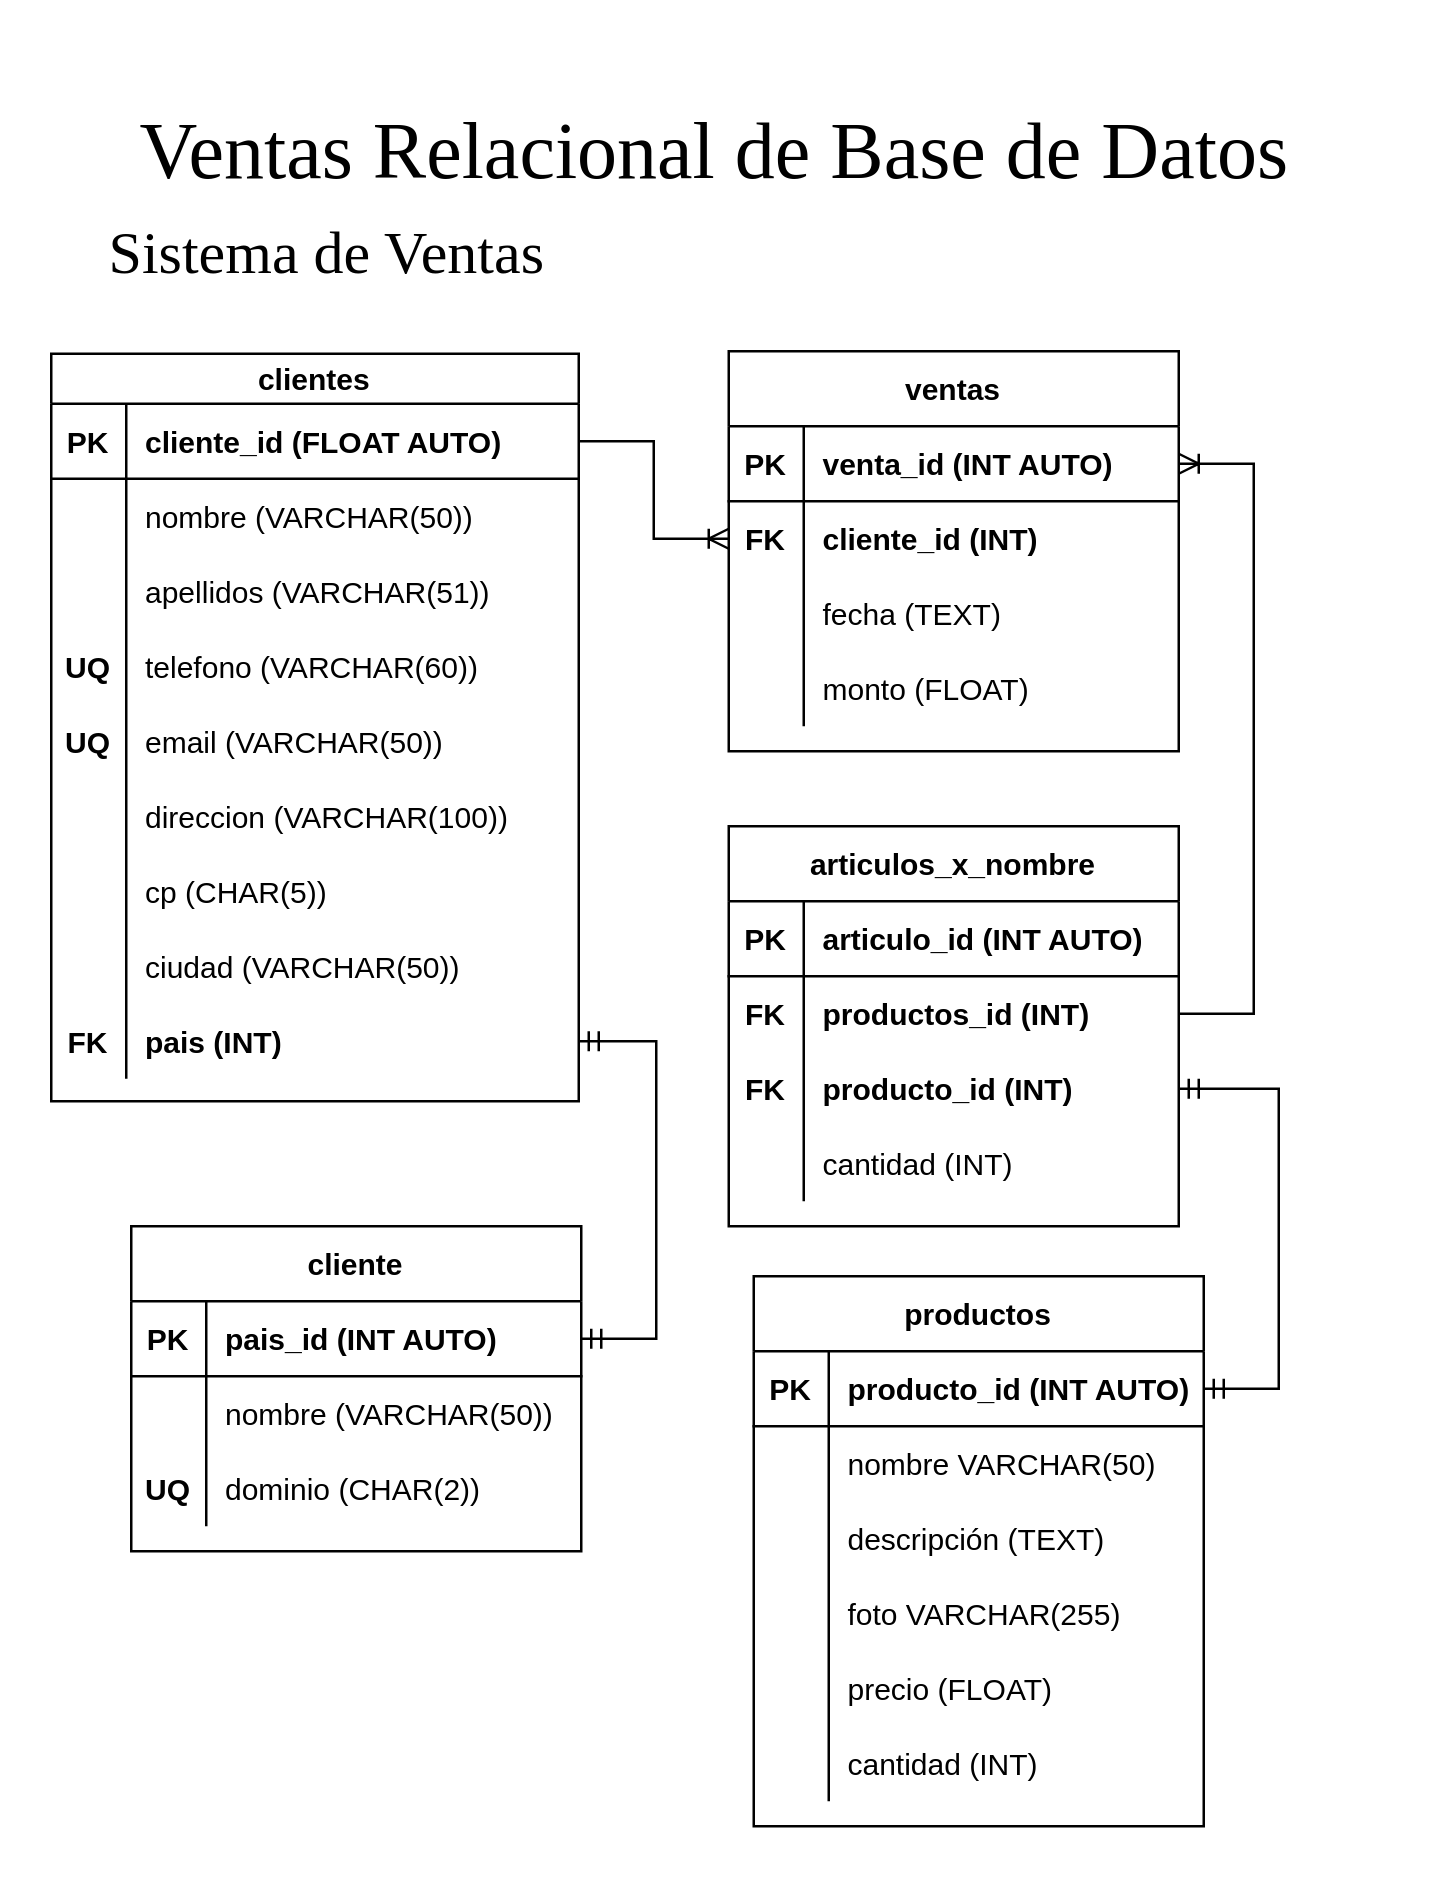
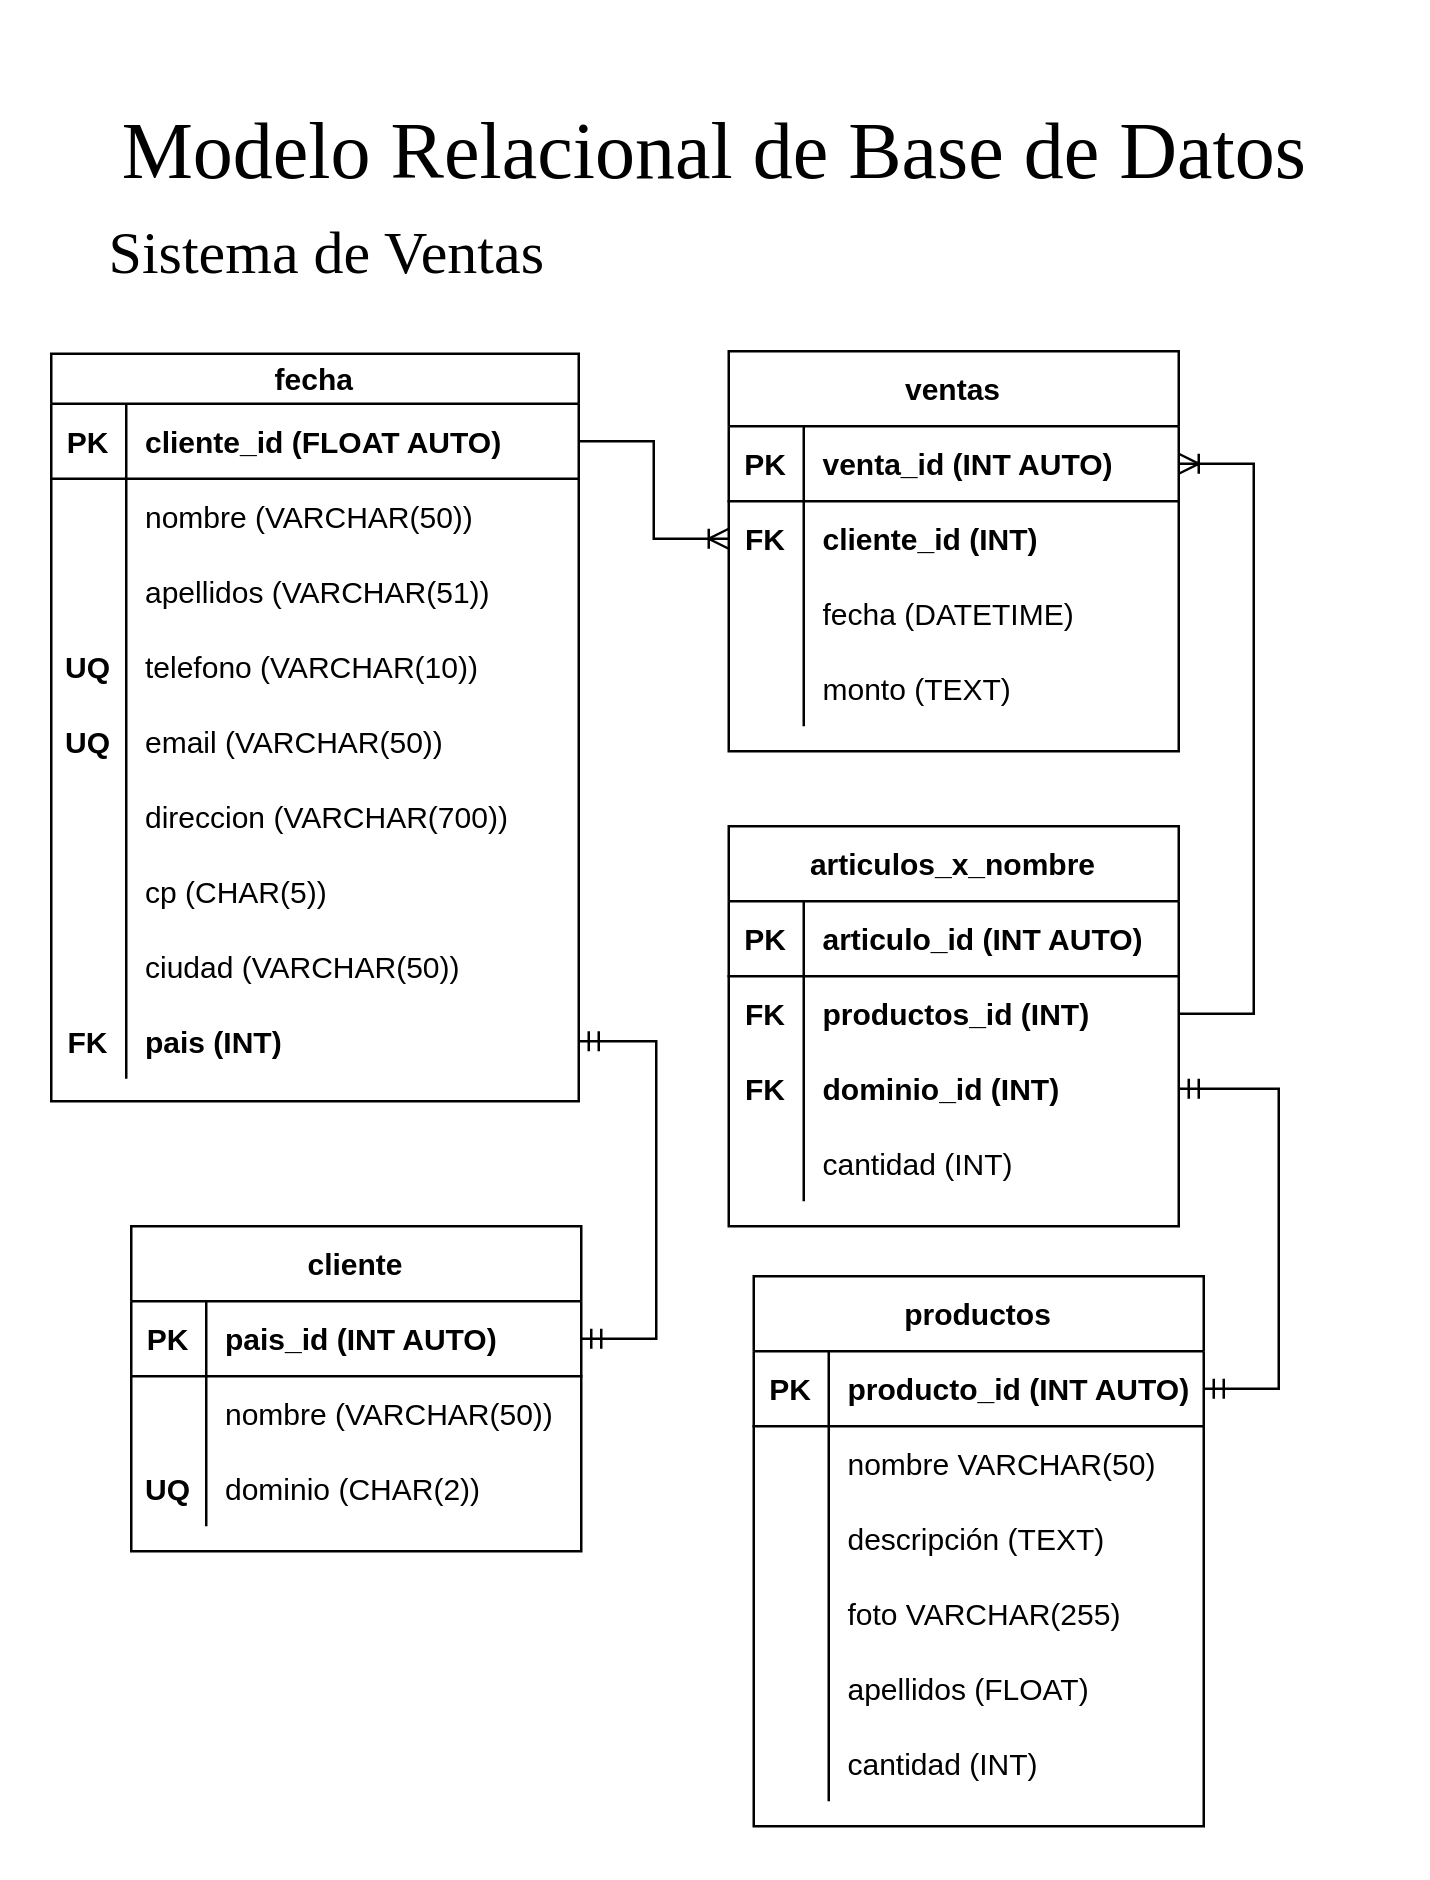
- <mxCell id="89" value="&lt;h1 style=&quot;text-align: left;&quot;&gt;&lt;span style=&quot;font-weight: 400; text-align: center;&quot;&gt;&lt;font style=&quot;font-size: 32px;&quot; face=&quot;Tahoma&quot;&gt;Ventas Relacional de Base de Datos&lt;/font&gt;&lt;/span&gt;&lt;/h1&gt;" style="text;html=1;resizable=0;autosize=1;align=center;verticalAlign=middle;points=[];fillColor=none;strokeColor=none;rounded=0;" parent="1" vertex="1"><mxGeometry x="20" width="530" height="80" as="geometry" y="20" /></mxCell>
+ <mxCell id="89" value="&lt;h1 style=&quot;text-align: left;&quot;&gt;&lt;span style=&quot;font-weight: 400; text-align: center;&quot;&gt;&lt;font style=&quot;font-size: 32px;&quot; face=&quot;Tahoma&quot;&gt;Modelo Relacional de Base de Datos&lt;/font&gt;&lt;/span&gt;&lt;/h1&gt;" style="text;html=1;resizable=0;autosize=1;align=center;verticalAlign=middle;points=[];fillColor=none;strokeColor=none;rounded=0;" parent="1" vertex="1"><mxGeometry x="20" width="530" height="80" as="geometry" y="20" /></mxCell>
- <mxCell id="2" value="clientes" style="shape=table;startSize=20;container=1;collapsible=1;childLayout=tableLayout;fixedRows=1;rowLines=0;fontStyle=1;align=center;resizeLast=1;" parent="1" vertex="1"><mxGeometry x="20" y="141" width="211" height="299" as="geometry"><mxRectangle x="170" y="180" width="70" height="30" as="alternateBounds" /></mxGeometry></mxCell>
+ <mxCell id="2" value="fecha" style="shape=table;startSize=20;container=1;collapsible=1;childLayout=tableLayout;fixedRows=1;rowLines=0;fontStyle=1;align=center;resizeLast=1;" parent="1" vertex="1"><mxGeometry x="20" y="141" width="211" height="299" as="geometry"><mxRectangle x="170" y="180" width="70" height="30" as="alternateBounds" /></mxGeometry></mxCell>
- <mxCell id="58" value="fecha (TEXT)" style="shape=partialRectangle;connectable=0;fillColor=none;top=0;left=0;bottom=0;right=0;align=left;spacingLeft=6;overflow=hidden;" parent="56" vertex="1"><mxGeometry x="30" width="150" height="30" as="geometry"><mxRectangle width="150" height="30" as="alternateBounds" /></mxGeometry></mxCell>
+ <mxCell id="58" value="fecha (DATETIME)" style="shape=partialRectangle;connectable=0;fillColor=none;top=0;left=0;bottom=0;right=0;align=left;spacingLeft=6;overflow=hidden;" parent="56" vertex="1"><mxGeometry x="30" width="150" height="30" as="geometry"><mxRectangle width="150" height="30" as="alternateBounds" /></mxGeometry></mxCell>
- <mxCell id="14" value="telefono (VARCHAR(60))" style="shape=partialRectangle;connectable=0;fillColor=none;top=0;left=0;bottom=0;right=0;align=left;spacingLeft=6;overflow=hidden;" parent="12" vertex="1"><mxGeometry x="30" width="181" height="30" as="geometry"><mxRectangle width="181" height="30" as="alternateBounds" /></mxGeometry></mxCell>
+ <mxCell id="14" value="telefono (VARCHAR(10))" style="shape=partialRectangle;connectable=0;fillColor=none;top=0;left=0;bottom=0;right=0;align=left;spacingLeft=6;overflow=hidden;" parent="12" vertex="1"><mxGeometry x="30" width="181" height="30" as="geometry"><mxRectangle width="181" height="30" as="alternateBounds" /></mxGeometry></mxCell>
- <mxCell id="61" value="monto (FLOAT)" style="shape=partialRectangle;connectable=0;fillColor=none;top=0;left=0;bottom=0;right=0;align=left;spacingLeft=6;overflow=hidden;" parent="59" vertex="1"><mxGeometry x="30" width="150" height="30" as="geometry"><mxRectangle width="150" height="30" as="alternateBounds" /></mxGeometry></mxCell>
+ <mxCell id="61" value="monto (TEXT)" style="shape=partialRectangle;connectable=0;fillColor=none;top=0;left=0;bottom=0;right=0;align=left;spacingLeft=6;overflow=hidden;" parent="59" vertex="1"><mxGeometry x="30" width="150" height="30" as="geometry"><mxRectangle width="150" height="30" as="alternateBounds" /></mxGeometry></mxCell>
- <mxCell id="20" value="direccion (VARCHAR(100))" style="shape=partialRectangle;connectable=0;fillColor=none;top=0;left=0;bottom=0;right=0;align=left;spacingLeft=6;overflow=hidden;" parent="18" vertex="1"><mxGeometry x="30" width="181" height="30" as="geometry"><mxRectangle width="181" height="30" as="alternateBounds" /></mxGeometry></mxCell>
+ <mxCell id="20" value="direccion (VARCHAR(700))" style="shape=partialRectangle;connectable=0;fillColor=none;top=0;left=0;bottom=0;right=0;align=left;spacingLeft=6;overflow=hidden;" parent="18" vertex="1"><mxGeometry x="30" width="181" height="30" as="geometry"><mxRectangle width="181" height="30" as="alternateBounds" /></mxGeometry></mxCell>
- <mxCell id="72" value="producto_id (INT)" style="shape=partialRectangle;connectable=0;fillColor=none;top=0;left=0;bottom=0;right=0;align=left;spacingLeft=6;overflow=hidden;fontStyle=1" parent="70" vertex="1"><mxGeometry x="30" width="150" height="30" as="geometry"><mxRectangle width="150" height="30" as="alternateBounds" /></mxGeometry></mxCell>
+ <mxCell id="72" value="dominio_id (INT)" style="shape=partialRectangle;connectable=0;fillColor=none;top=0;left=0;bottom=0;right=0;align=left;spacingLeft=6;overflow=hidden;fontStyle=1" parent="70" vertex="1"><mxGeometry x="30" width="150" height="30" as="geometry"><mxRectangle width="150" height="30" as="alternateBounds" /></mxGeometry></mxCell>
- <mxCell id="45" value="precio (FLOAT)" style="shape=partialRectangle;connectable=0;fillColor=none;top=0;left=0;bottom=0;right=0;align=left;spacingLeft=6;overflow=hidden;" parent="43" vertex="1"><mxGeometry x="30" width="150" height="30" as="geometry"><mxRectangle width="150" height="30" as="alternateBounds" /></mxGeometry></mxCell>
+ <mxCell id="45" value="apellidos (FLOAT)" style="shape=partialRectangle;connectable=0;fillColor=none;top=0;left=0;bottom=0;right=0;align=left;spacingLeft=6;overflow=hidden;" parent="43" vertex="1"><mxGeometry x="30" width="150" height="30" as="geometry"><mxRectangle width="150" height="30" as="alternateBounds" /></mxGeometry></mxCell>
